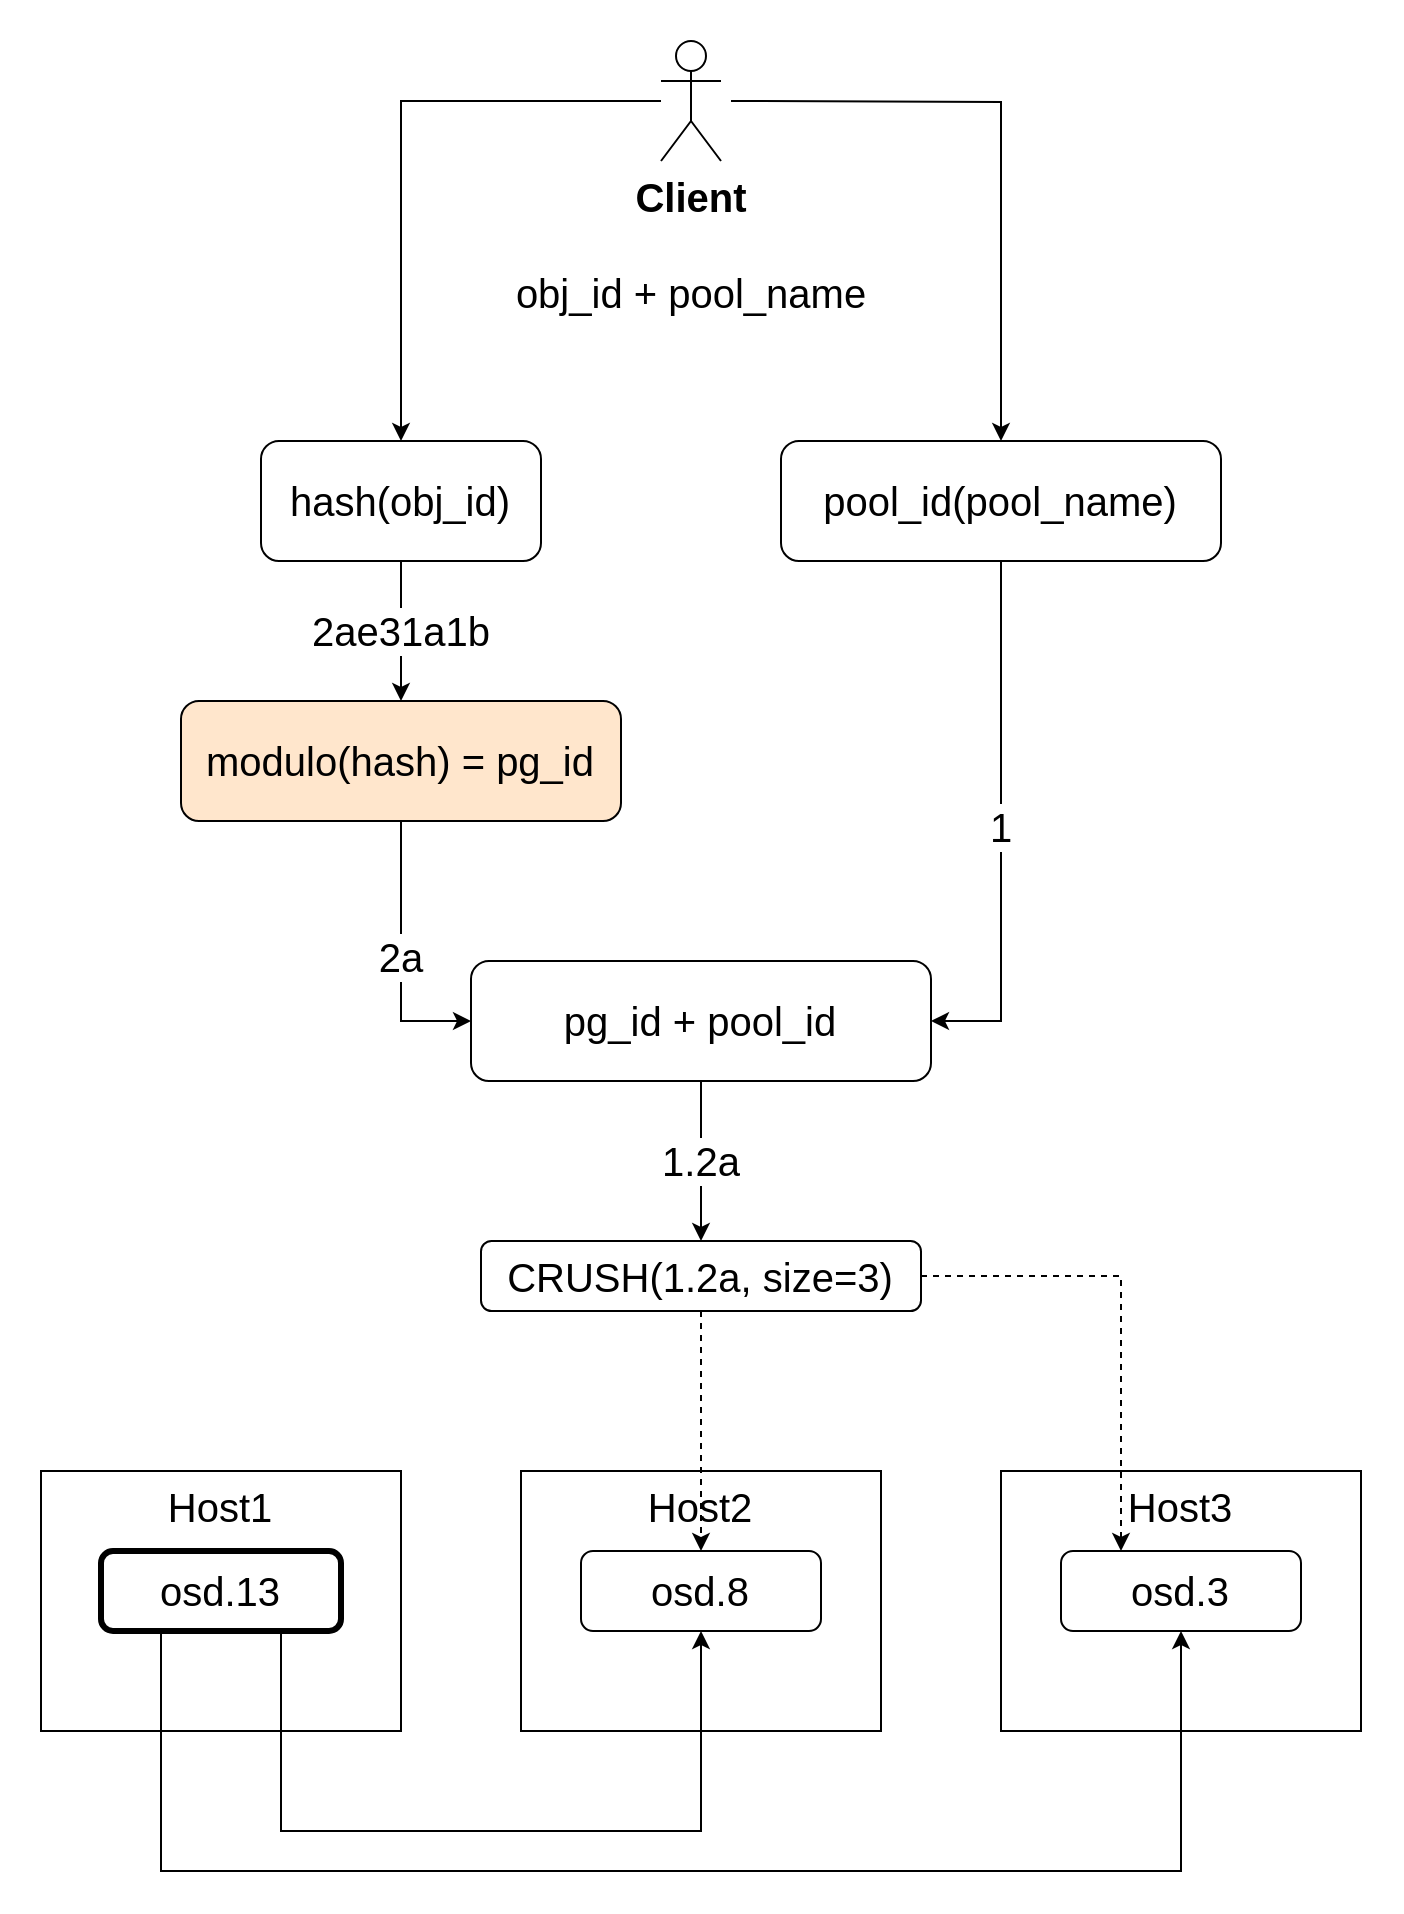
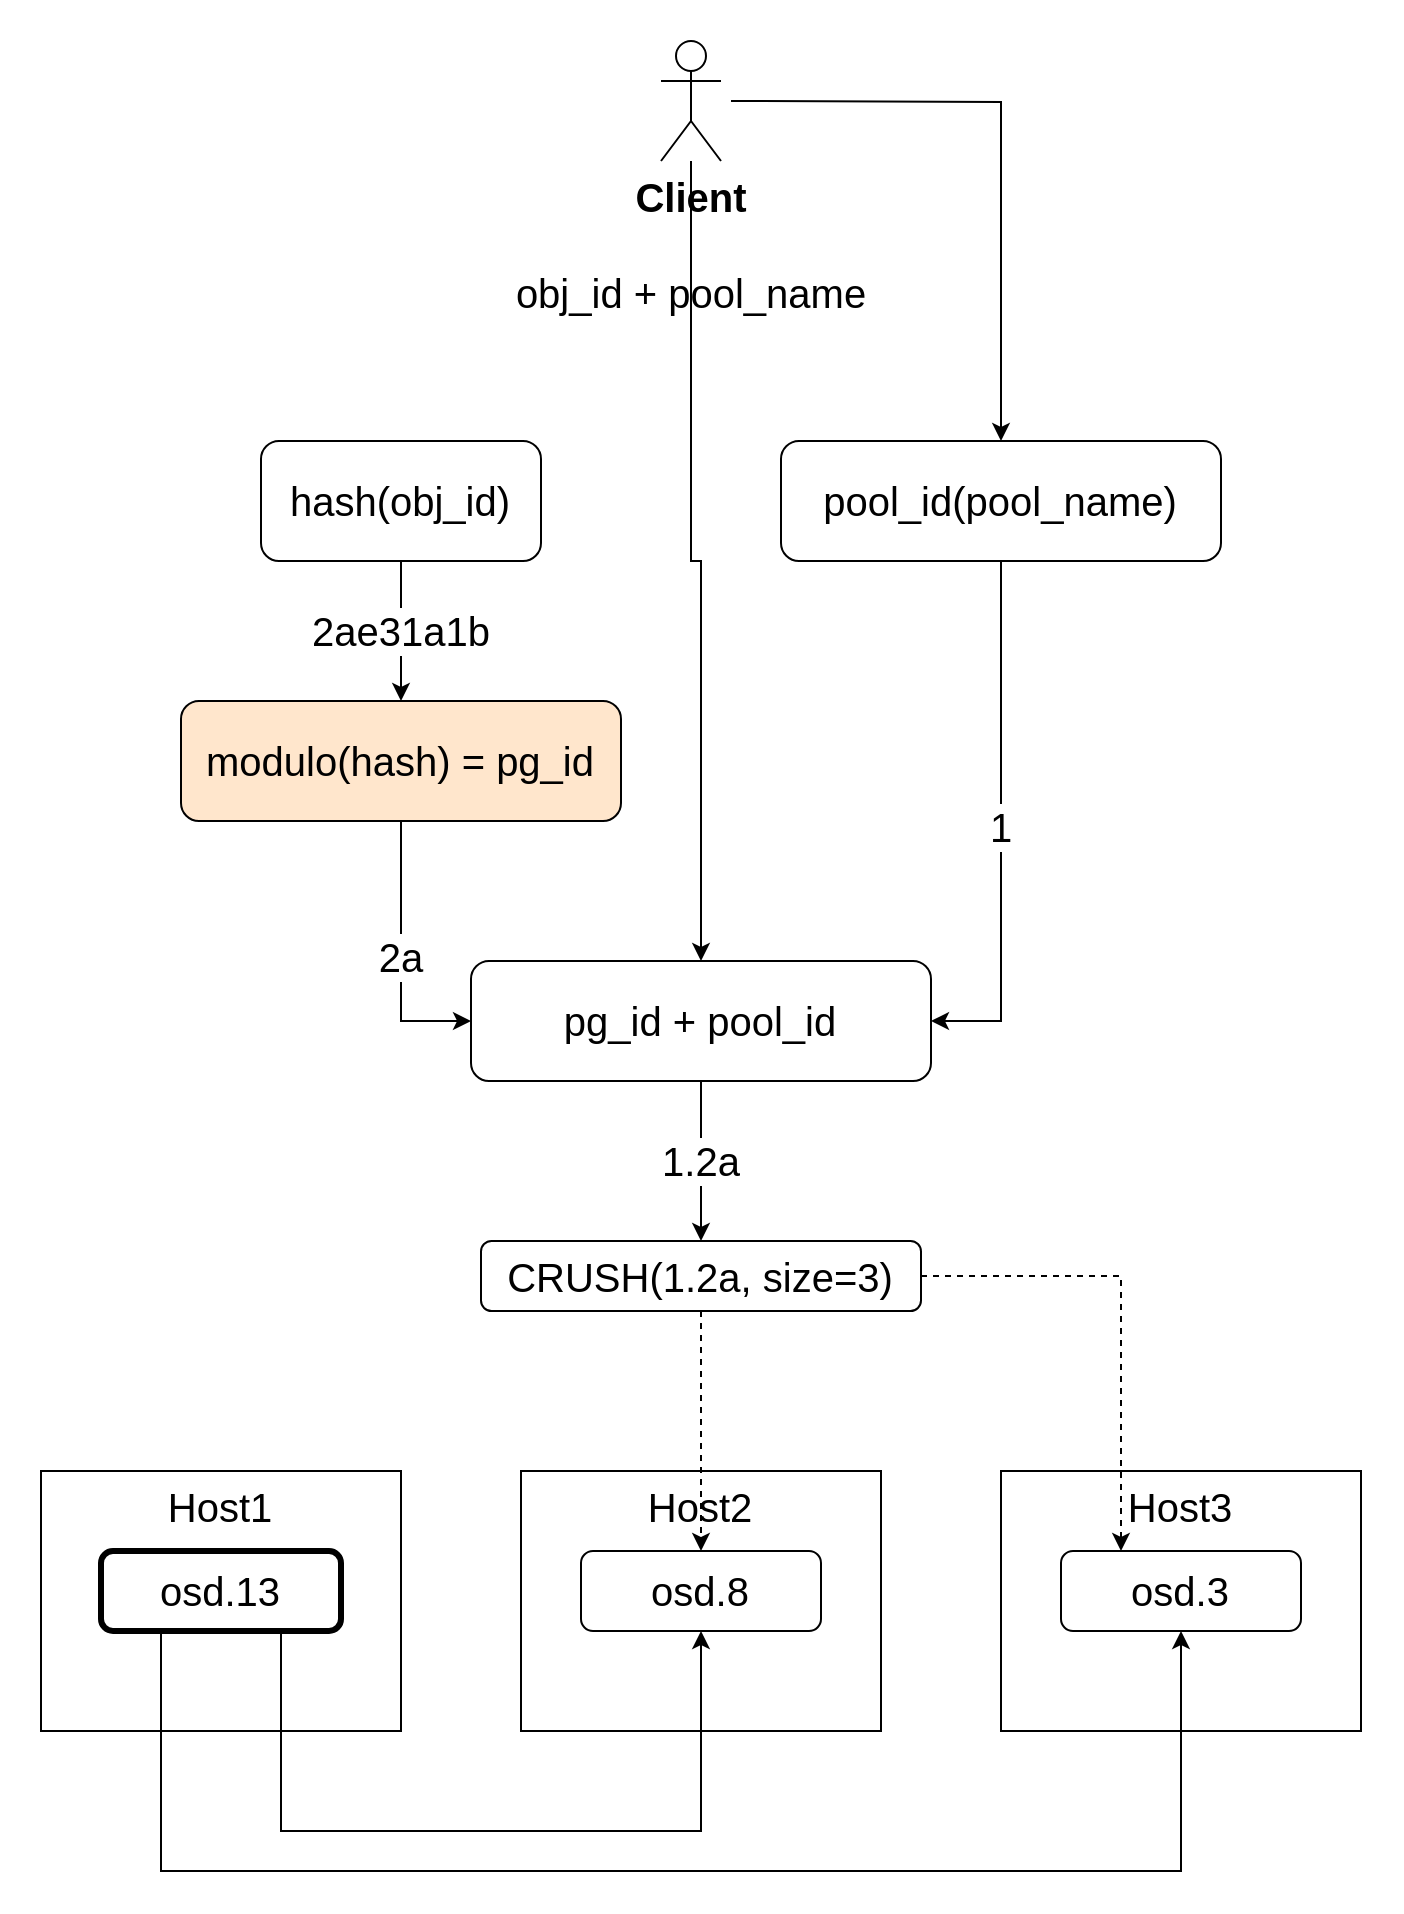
- <mxCell id="6" value="" style="edgeStyle=orthogonalEdgeStyle;rounded=0;orthogonalLoop=1;jettySize=auto;html=1;endArrow=classic;endFill=1;strokeWidth=1;fontSize=20;entryX=0.5;entryY=0;entryDx=0;entryDy=0;" edge="1" parent="1" source="7" target="9"><mxGeometry relative="1" as="geometry"><mxPoint x="255" y="20" as="targetPoint" /></mxGeometry></mxCell>
+ <mxCell id="6" value="" style="edgeStyle=orthogonalEdgeStyle;rounded=0;orthogonalLoop=1;jettySize=auto;html=1;endArrow=classic;endFill=1;strokeWidth=1;fontSize=20;" edge="1" parent="1" source="7" target="15"><mxGeometry relative="1" as="geometry"><mxPoint x="255" y="20" as="targetPoint" /></mxGeometry></mxCell>
